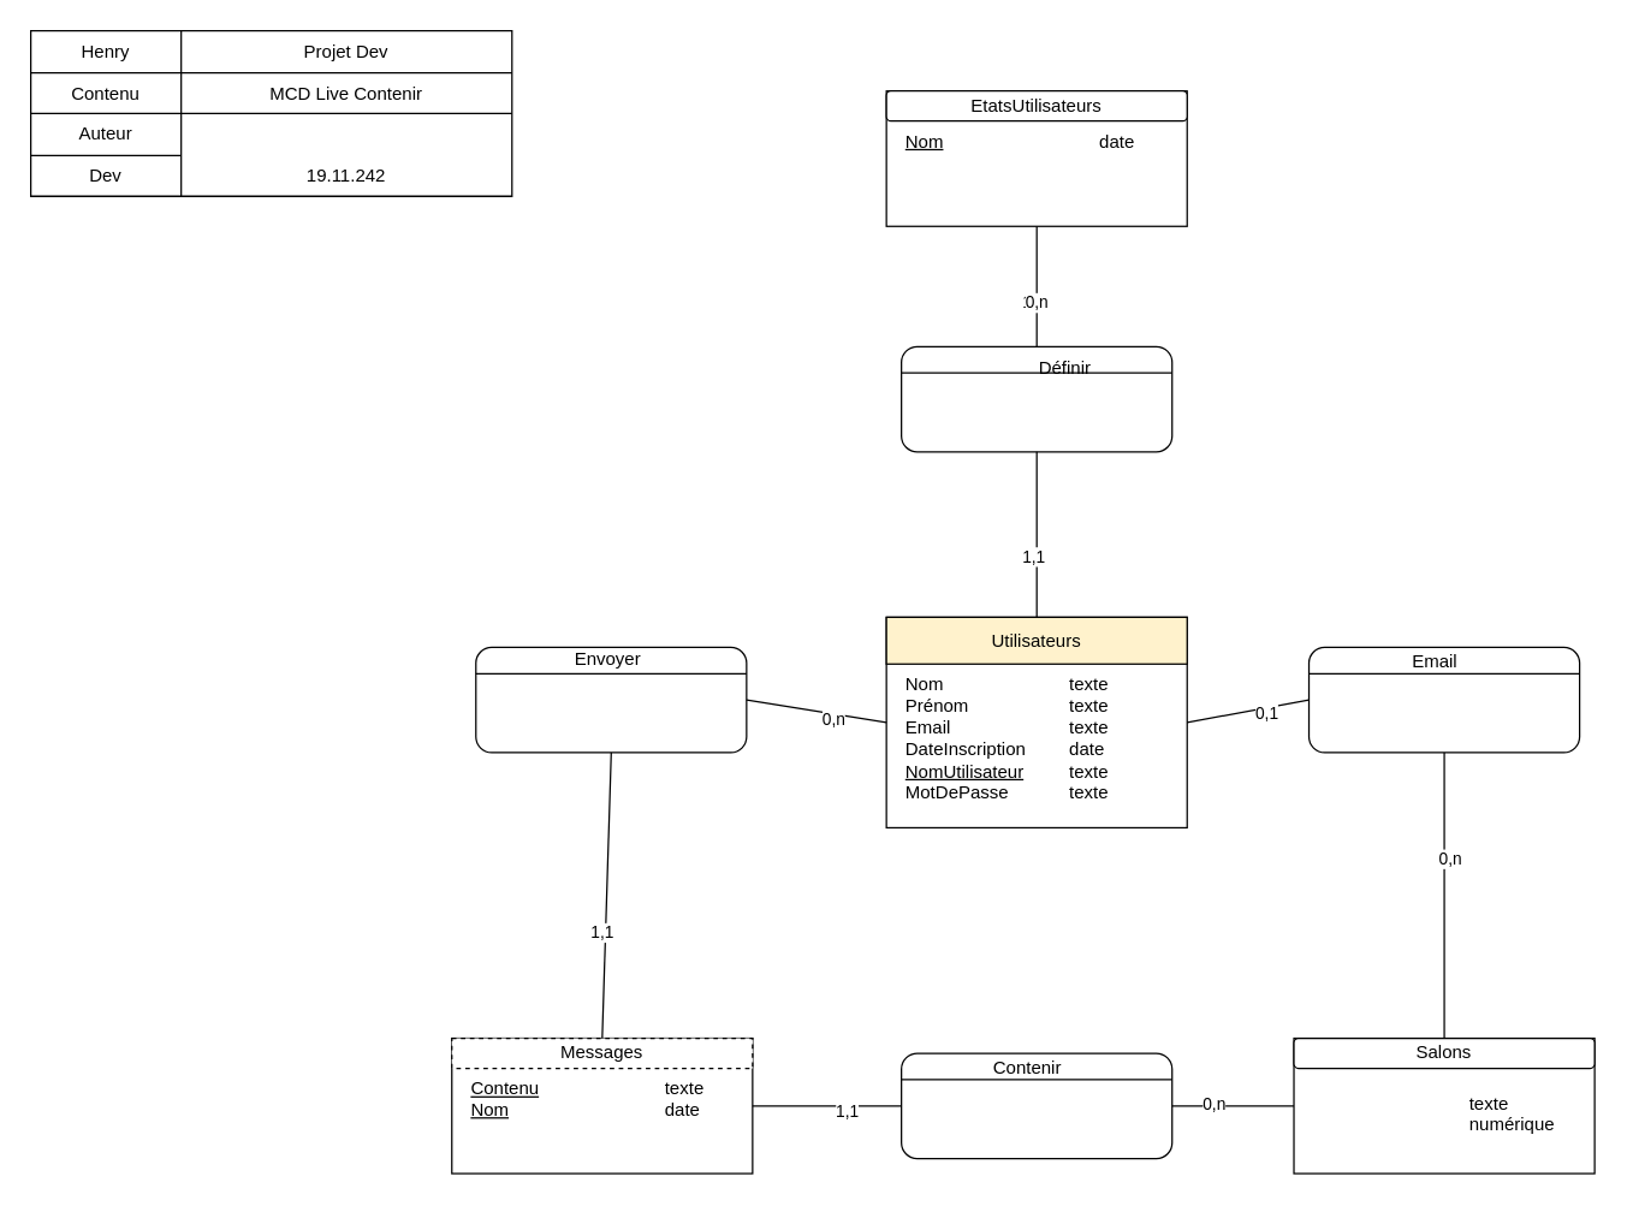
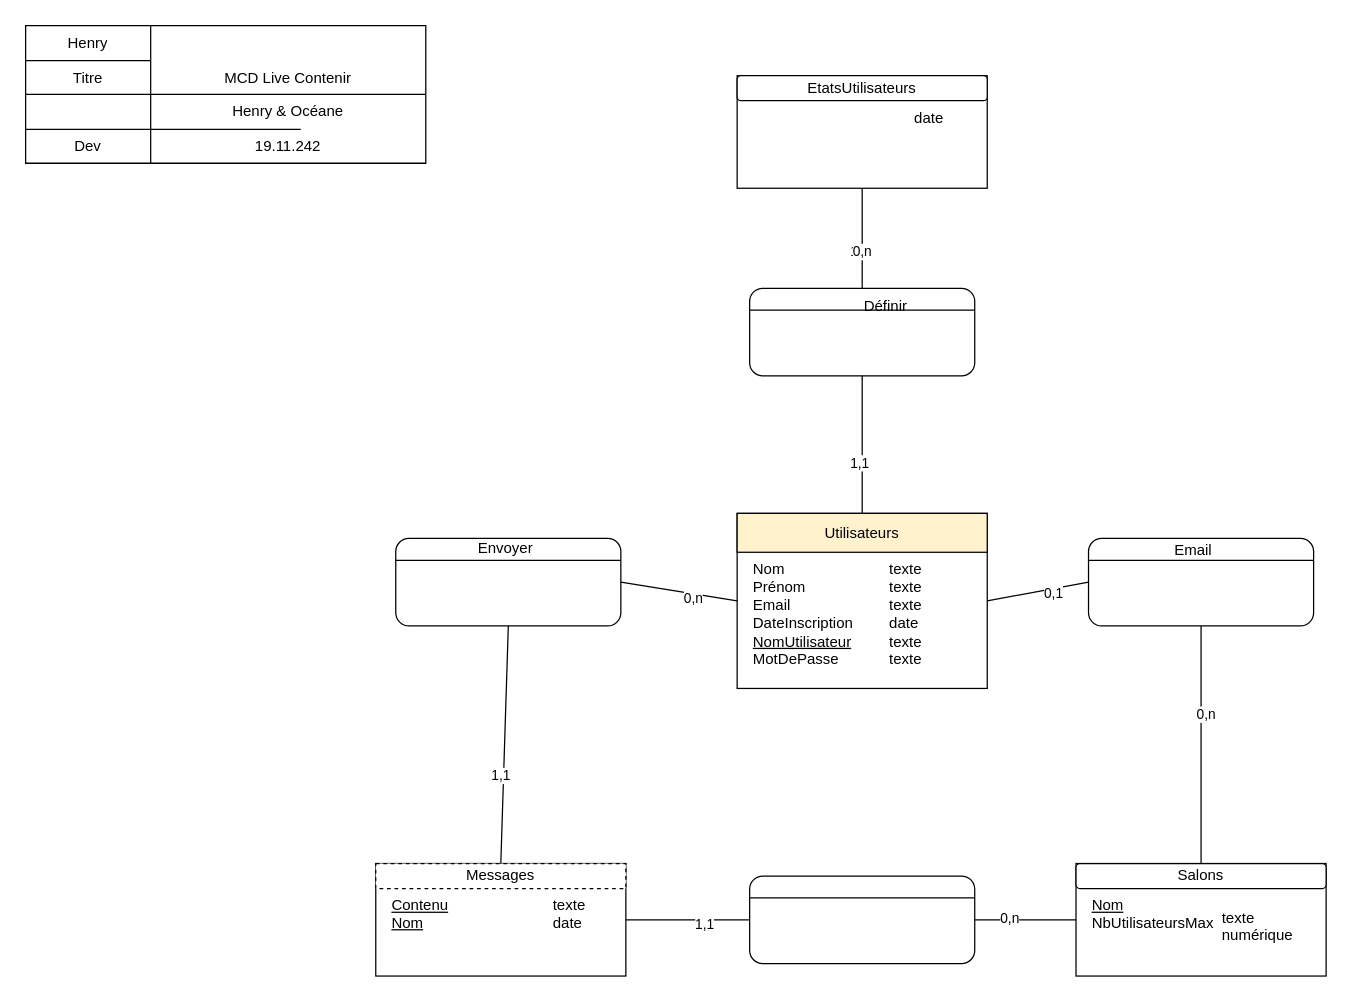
- <mxCell id="5" value="Projet Dev" style="shape=partialRectangle;html=1;whiteSpace=wrap;connectable=0;overflow=hidden;fillColor=none;top=0;left=0;bottom=0;right=0;" parent="3" vertex="1"><mxGeometry x="100" width="220" height="28" as="geometry" /></mxCell>
- <mxCell id="7" value="Contenu" style="shape=partialRectangle;html=1;whiteSpace=wrap;connectable=0;overflow=hidden;fillColor=none;top=0;left=0;bottom=0;right=0;" parent="6" vertex="1"><mxGeometry width="100" height="27" as="geometry" /></mxCell>
+ <mxCell id="7" value="Titre" style="shape=partialRectangle;html=1;whiteSpace=wrap;connectable=0;overflow=hidden;fillColor=none;top=0;left=0;bottom=0;right=0;" parent="6" vertex="1"><mxGeometry width="100" height="27" as="geometry" /></mxCell>
- <mxCell id="10" value="Auteur" style="shape=partialRectangle;html=1;whiteSpace=wrap;connectable=0;overflow=hidden;fillColor=none;top=0;left=0;bottom=0;right=0;" parent="9" vertex="1"><mxGeometry width="100" height="28" as="geometry" /></mxCell>
+ <mxCell id="11" value="Henry &amp;amp; Océane" style="shape=partialRectangle;html=1;whiteSpace=wrap;connectable=0;overflow=hidden;fillColor=none;top=0;left=0;bottom=0;right=0;" parent="9" vertex="1"><mxGeometry x="100" width="220" height="28" as="geometry" /></mxCell>
- <mxCell id="33" value="&lt;u&gt;Nom&lt;/u&gt;" style="text;html=1;strokeColor=none;fillColor=none;align=left;verticalAlign=top;whiteSpace=wrap;rounded=0;" parent="30" vertex="1"><mxGeometry x="11" y="20" width="90" height="60" as="geometry" /></mxCell>
- <mxCell id="61" value="Contenir" style="text;html=1;strokeColor=none;fillColor=none;align=center;verticalAlign=middle;whiteSpace=wrap;rounded=0;" parent="1" vertex="1"><mxGeometry x="623" y="700" width="120" height="20" as="geometry" /></mxCell>
+ <mxCell id="23" value="&lt;u&gt;Nom&lt;/u&gt;&lt;br&gt;NbUtilisateursMax" style="text;html=1;strokeColor=none;fillColor=none;align=left;verticalAlign=top;whiteSpace=wrap;rounded=0;" parent="20" vertex="1"><mxGeometry x="11" y="20" width="90" height="60" as="geometry" /></mxCell>
